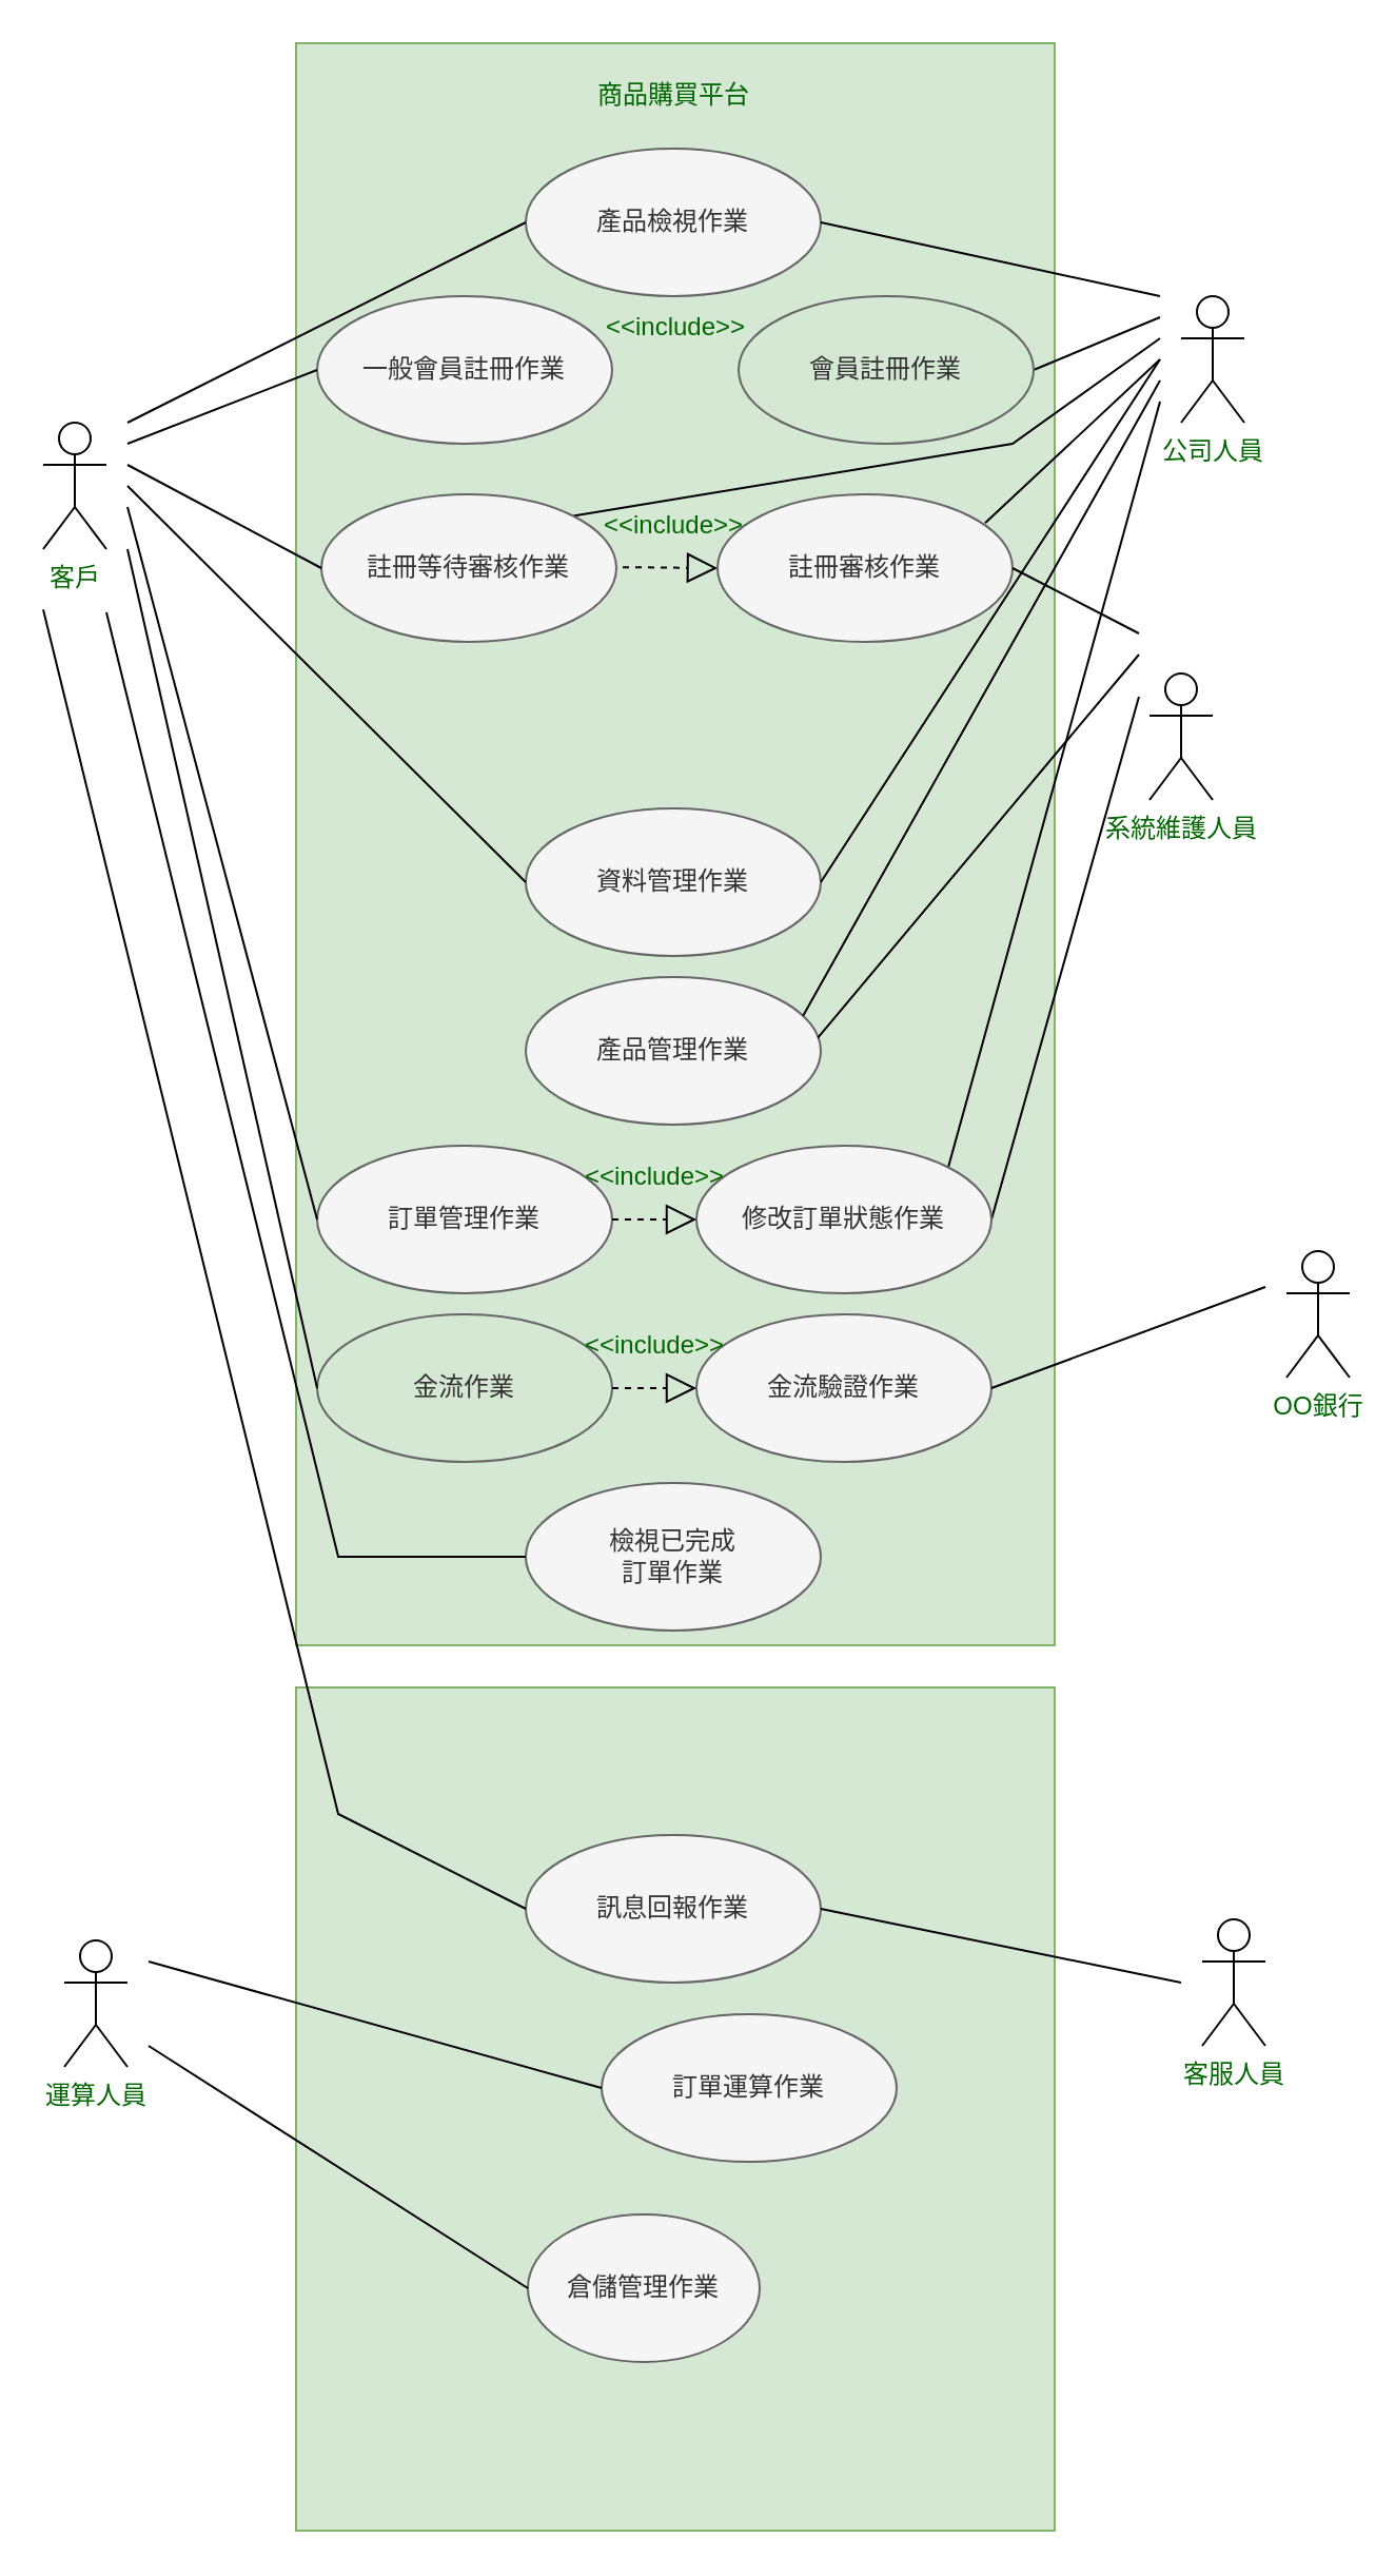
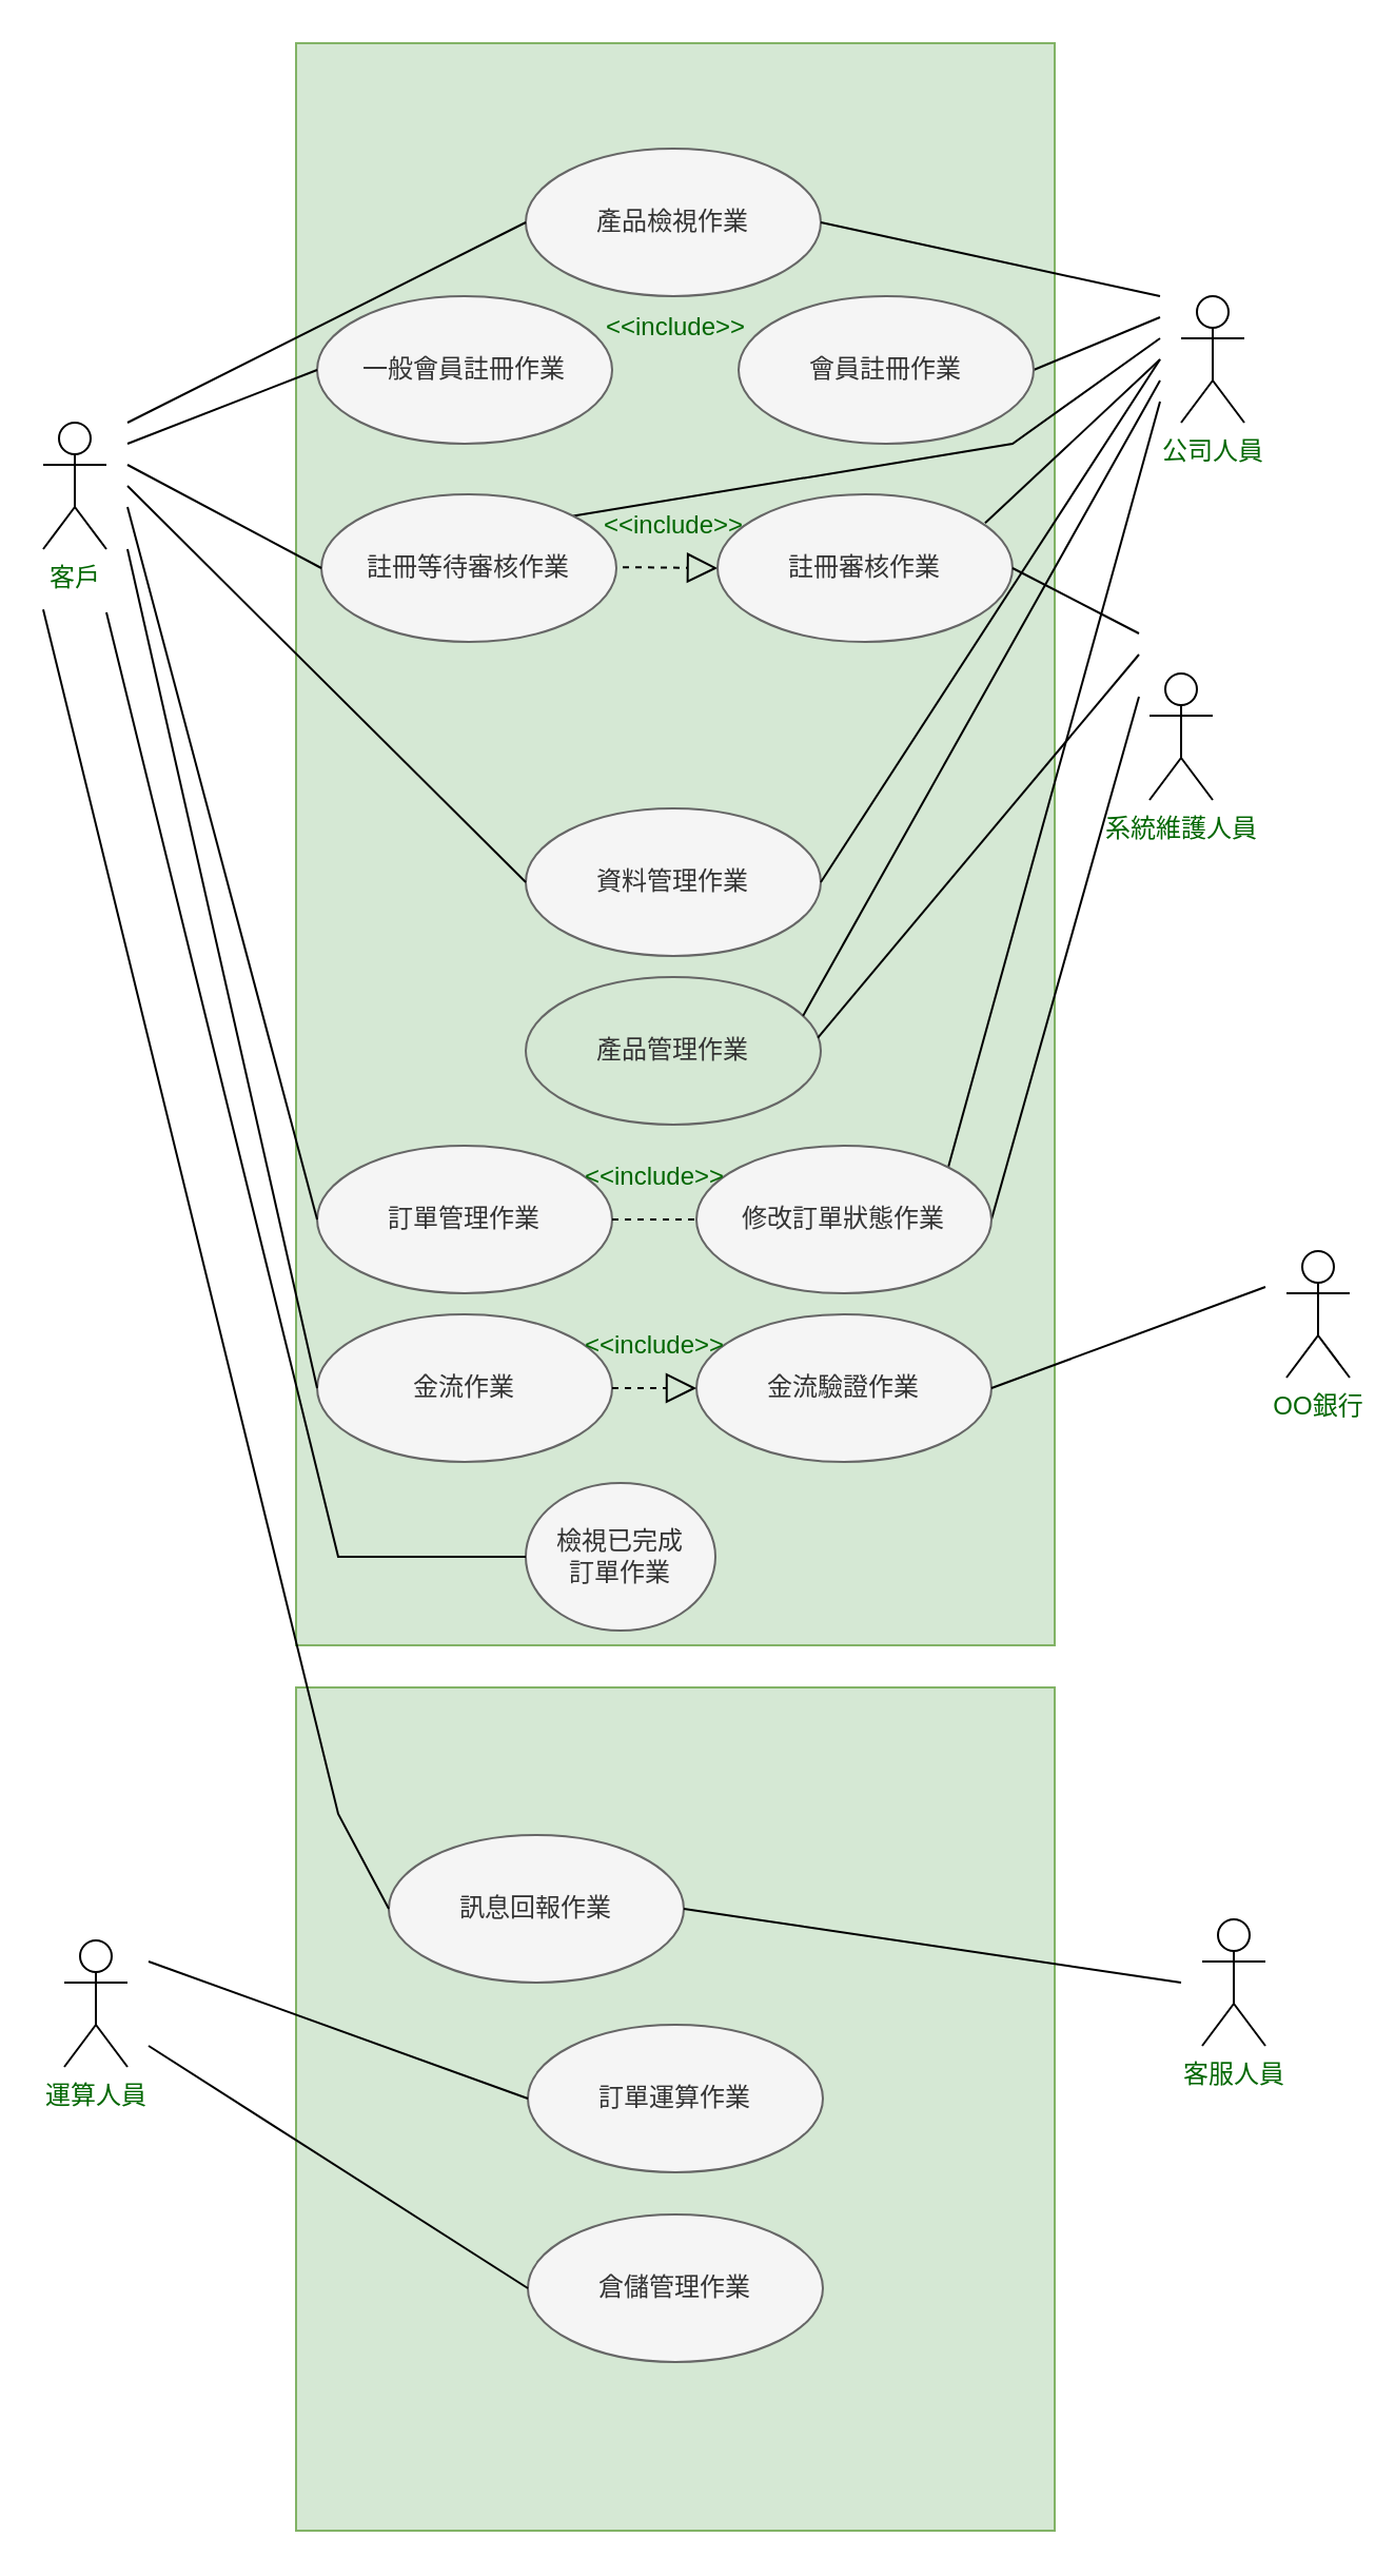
- <mxCell id="8" value="商品購買平台" style="text;html=1;align=center;verticalAlign=middle;whiteSpace=wrap;rounded=0;fontColor=#006600;" vertex="1" parent="1"><mxGeometry x="279.5" y="30" width="79" height="30" as="geometry" /></mxCell>
- <mxCell id="30" value="會員註冊作業" style="ellipse;whiteSpace=wrap;html=1;fillColor=#d5e8d4;fontColor=#333333;strokeColor=#666666;" vertex="1" parent="1"><mxGeometry x="350" y="140" width="140" height="70" as="geometry" /></mxCell>
+ <mxCell id="30" value="會員註冊作業" style="ellipse;whiteSpace=wrap;html=1;fillColor=#f5f5f5;fontColor=#333333;strokeColor=#666666;" vertex="1" parent="1"><mxGeometry x="350" y="140" width="140" height="70" as="geometry" /></mxCell>
- <mxCell id="7" value="產品管理作業" style="ellipse;whiteSpace=wrap;html=1;fillColor=#f5f5f5;fontColor=#333333;strokeColor=#666666;" vertex="1" parent="1"><mxGeometry x="249" y="463" width="140" height="70" as="geometry" /></mxCell>
+ <mxCell id="7" value="產品管理作業" style="ellipse;whiteSpace=wrap;html=1;fillColor=#d5e8d4;fontColor=#333333;strokeColor=#666666;" vertex="1" parent="1"><mxGeometry x="249" y="463" width="140" height="70" as="geometry" /></mxCell>
- <mxCell id="39" value="" style="endArrow=block;dashed=1;endFill=0;endSize=12;html=1;rounded=0;fontColor=#006600;entryX=0;entryY=0.5;entryDx=0;entryDy=0;exitX=1;exitY=0.5;exitDx=0;exitDy=0;" edge="1" parent="1" source="11" target="38"><mxGeometry width="160" relative="1" as="geometry"><mxPoint x="305" y="278.57" as="sourcePoint" /><mxPoint x="350" y="279" as="targetPoint" /></mxGeometry></mxCell>
+ <mxCell id="39" value="" style="endArrow=none;dashed=1;endFill=0;endSize=12;html=1;rounded=0;fontColor=#006600;entryX=0;entryY=0.5;entryDx=0;entryDy=0;exitX=1;exitY=0.5;exitDx=0;exitDy=0;" edge="1" parent="1" source="11" target="38"><mxGeometry width="160" relative="1" as="geometry"><mxPoint x="305" y="278.57" as="sourcePoint" /><mxPoint x="350" y="279" as="targetPoint" /></mxGeometry></mxCell>
- <mxCell id="12" value="金流作業" style="ellipse;whiteSpace=wrap;html=1;fillColor=#d5e8d4;fontColor=#333333;strokeColor=#666666;" vertex="1" parent="1"><mxGeometry x="150" y="623" width="140" height="70" as="geometry" /></mxCell>
+ <mxCell id="12" value="金流作業" style="ellipse;whiteSpace=wrap;html=1;fillColor=#f5f5f5;fontColor=#333333;strokeColor=#666666;" vertex="1" parent="1"><mxGeometry x="150" y="623" width="140" height="70" as="geometry" /></mxCell>
- <mxCell id="13" value="檢視已完成&lt;br&gt;訂單作業" style="ellipse;whiteSpace=wrap;html=1;fillColor=#f5f5f5;fontColor=#333333;strokeColor=#666666;" vertex="1" parent="1"><mxGeometry x="249" y="703" width="140" height="70" as="geometry" /></mxCell>
+ <mxCell id="13" value="檢視已完成&lt;br&gt;訂單作業" style="ellipse;whiteSpace=wrap;html=1;fillColor=#f5f5f5;fontColor=#333333;strokeColor=#666666;" vertex="1" parent="1"><mxGeometry x="249" y="703" width="90" height="70" as="geometry" /></mxCell>
- <mxCell id="47" value="訊息回報作業" style="ellipse;whiteSpace=wrap;html=1;fillColor=#f5f5f5;fontColor=#333333;strokeColor=#666666;" vertex="1" parent="1"><mxGeometry x="249" y="870" width="140" height="70" as="geometry" /></mxCell>
+ <mxCell id="47" value="訊息回報作業" style="ellipse;whiteSpace=wrap;html=1;fillColor=#f5f5f5;fontColor=#333333;strokeColor=#666666;" vertex="1" parent="1"><mxGeometry x="184" y="870" width="140" height="70" as="geometry" /></mxCell>
- <mxCell id="14" value="訂單運算作業" style="ellipse;whiteSpace=wrap;html=1;fillColor=#f5f5f5;fontColor=#333333;strokeColor=#666666;" vertex="1" parent="1"><mxGeometry x="285" y="955" width="140" height="70" as="geometry" /></mxCell>
+ <mxCell id="14" value="訂單運算作業" style="ellipse;whiteSpace=wrap;html=1;fillColor=#f5f5f5;fontColor=#333333;strokeColor=#666666;" vertex="1" parent="1"><mxGeometry x="250" y="960" width="140" height="70" as="geometry" /></mxCell>
- <mxCell id="48" value="倉儲管理作業" style="ellipse;whiteSpace=wrap;html=1;fillColor=#f5f5f5;fontColor=#333333;strokeColor=#666666;" vertex="1" parent="1"><mxGeometry x="250" y="1050" width="110" height="70" as="geometry" /></mxCell>
+ <mxCell id="48" value="倉儲管理作業" style="ellipse;whiteSpace=wrap;html=1;fillColor=#f5f5f5;fontColor=#333333;strokeColor=#666666;" vertex="1" parent="1"><mxGeometry x="250" y="1050" width="140" height="70" as="geometry" /></mxCell>
